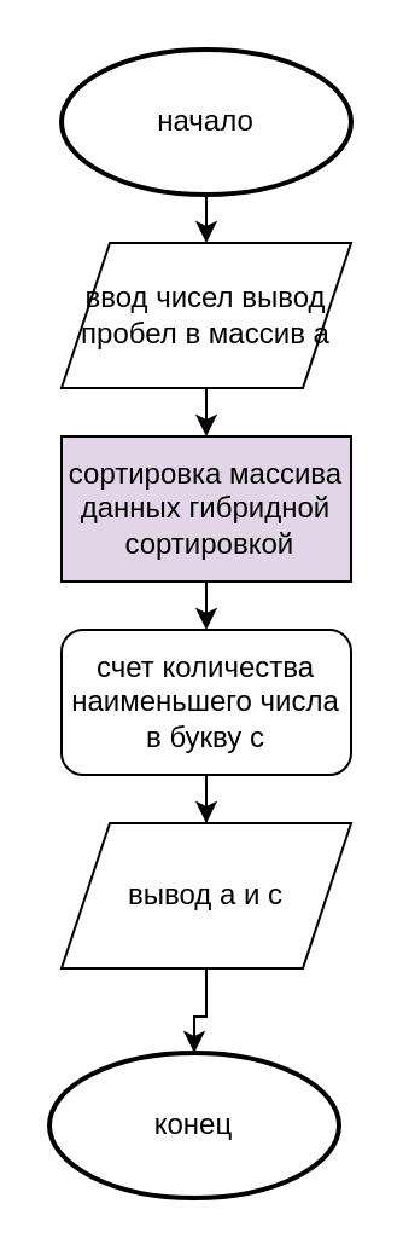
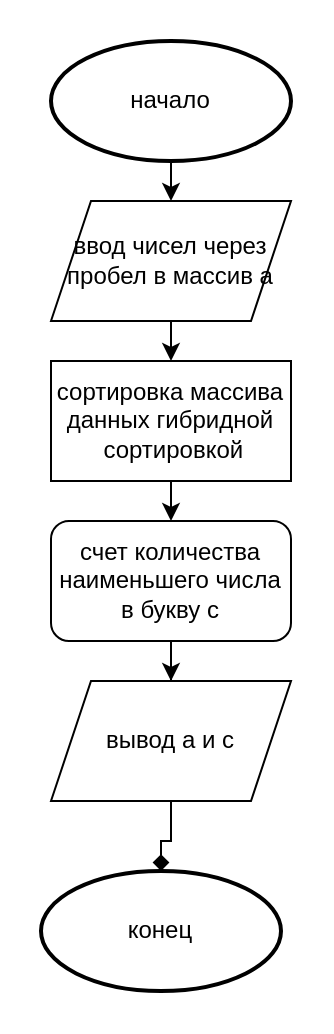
- <mxCell id="5" value="ввод чисел вывод пробел в массив а" style="shape=parallelogram;perimeter=parallelogramPerimeter;whiteSpace=wrap;html=1;fixedSize=1;" parent="1" vertex="1"><mxGeometry x="25" y="100" width="120" height="60" as="geometry" /></mxCell>
+ <mxCell id="5" value="ввод чисел через пробел в массив а" style="shape=parallelogram;perimeter=parallelogramPerimeter;whiteSpace=wrap;html=1;fixedSize=1;" parent="1" vertex="1"><mxGeometry x="25" y="100" width="120" height="60" as="geometry" /></mxCell>
- <mxCell id="7" value="сортировка массива данных гибридной&lt;br&gt;&amp;nbsp;сортировкой" style="rounded=0;whiteSpace=wrap;html=1;fillColor=#e1d5e7;" parent="1" vertex="1"><mxGeometry x="25" y="180" width="120" height="60" as="geometry" /></mxCell>
+ <mxCell id="7" value="сортировка массива данных гибридной&lt;br&gt;&amp;nbsp;сортировкой" style="rounded=0;whiteSpace=wrap;html=1;" parent="1" vertex="1"><mxGeometry x="25" y="180" width="120" height="60" as="geometry" /></mxCell>
- <mxCell id="10" style="edgeStyle=orthogonalEdgeStyle;rounded=0;orthogonalLoop=1;jettySize=auto;html=1;exitX=0.5;exitY=1;exitDx=0;exitDy=0;" parent="1" source="11" target="12" edge="1"><mxGeometry relative="1" as="geometry" /></mxCell>
+ <mxCell id="10" style="edgeStyle=orthogonalEdgeStyle;rounded=0;orthogonalLoop=1;jettySize=auto;html=1;exitX=0.5;exitY=1;exitDx=0;exitDy=0;endArrow=diamond;" parent="1" source="11" target="12" edge="1"><mxGeometry relative="1" as="geometry" /></mxCell>
